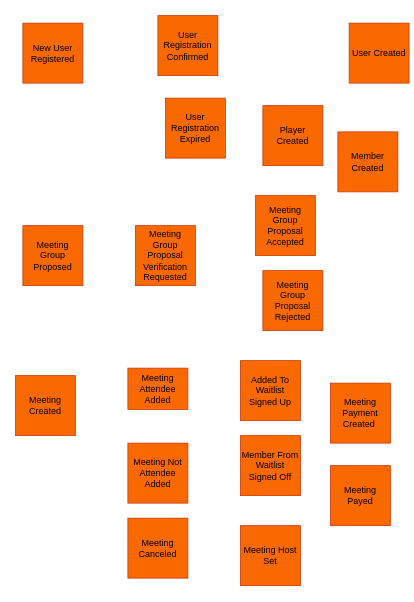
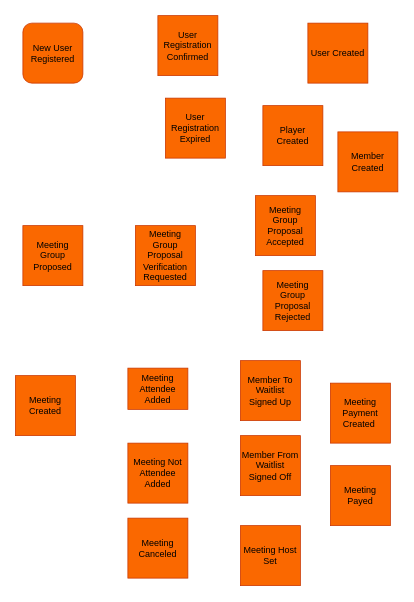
- <mxCell id="2" value="New User Registered" style="whiteSpace=wrap;html=1;aspect=fixed;fillColor=#fa6800;fontColor=#000000;strokeColor=#C73500;" vertex="1" parent="1"><mxGeometry x="30" y="30" width="80" height="80" as="geometry" /></mxCell>
+ <mxCell id="2" value="New User Registered" style="whiteSpace=wrap;html=1;aspect=fixed;fillColor=#fa6800;fontColor=#000000;strokeColor=#C73500;rounded=1;" vertex="1" parent="1"><mxGeometry x="30" y="30" width="80" height="80" as="geometry" /></mxCell>
- <mxCell id="5" value="User Created" style="whiteSpace=wrap;html=1;aspect=fixed;fillColor=#fa6800;fontColor=#000000;strokeColor=#C73500;" vertex="1" parent="1"><mxGeometry x="465" y="30" width="80" height="80" as="geometry" /></mxCell>
+ <mxCell id="5" value="User Created" style="whiteSpace=wrap;html=1;aspect=fixed;fillColor=#fa6800;fontColor=#000000;strokeColor=#C73500;" vertex="1" parent="1"><mxGeometry x="410" y="30" width="80" height="80" as="geometry" /></mxCell>
- <mxCell id="16" value="Added To Waitlist Signed Up" style="whiteSpace=wrap;html=1;aspect=fixed;fillColor=#fa6800;fontColor=#000000;strokeColor=#C73500;" vertex="1" parent="1"><mxGeometry x="320" y="480" width="80" height="80" as="geometry" /></mxCell>
+ <mxCell id="16" value="Member To Waitlist Signed Up" style="whiteSpace=wrap;html=1;aspect=fixed;fillColor=#fa6800;fontColor=#000000;strokeColor=#C73500;" vertex="1" parent="1"><mxGeometry x="320" y="480" width="80" height="80" as="geometry" /></mxCell>
